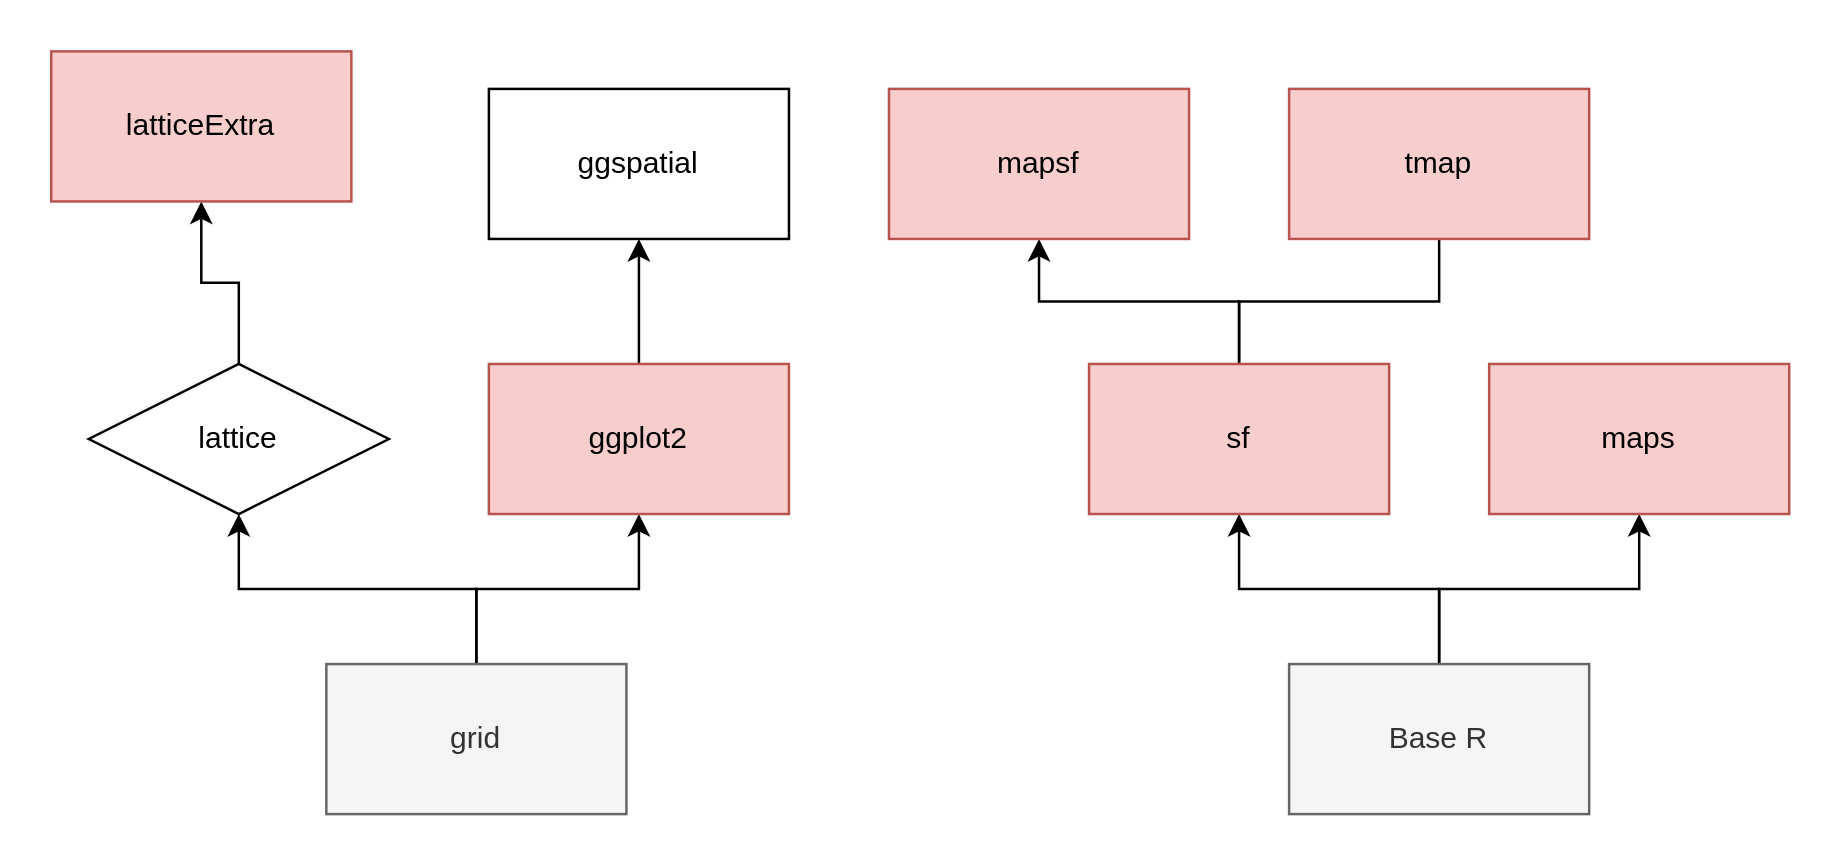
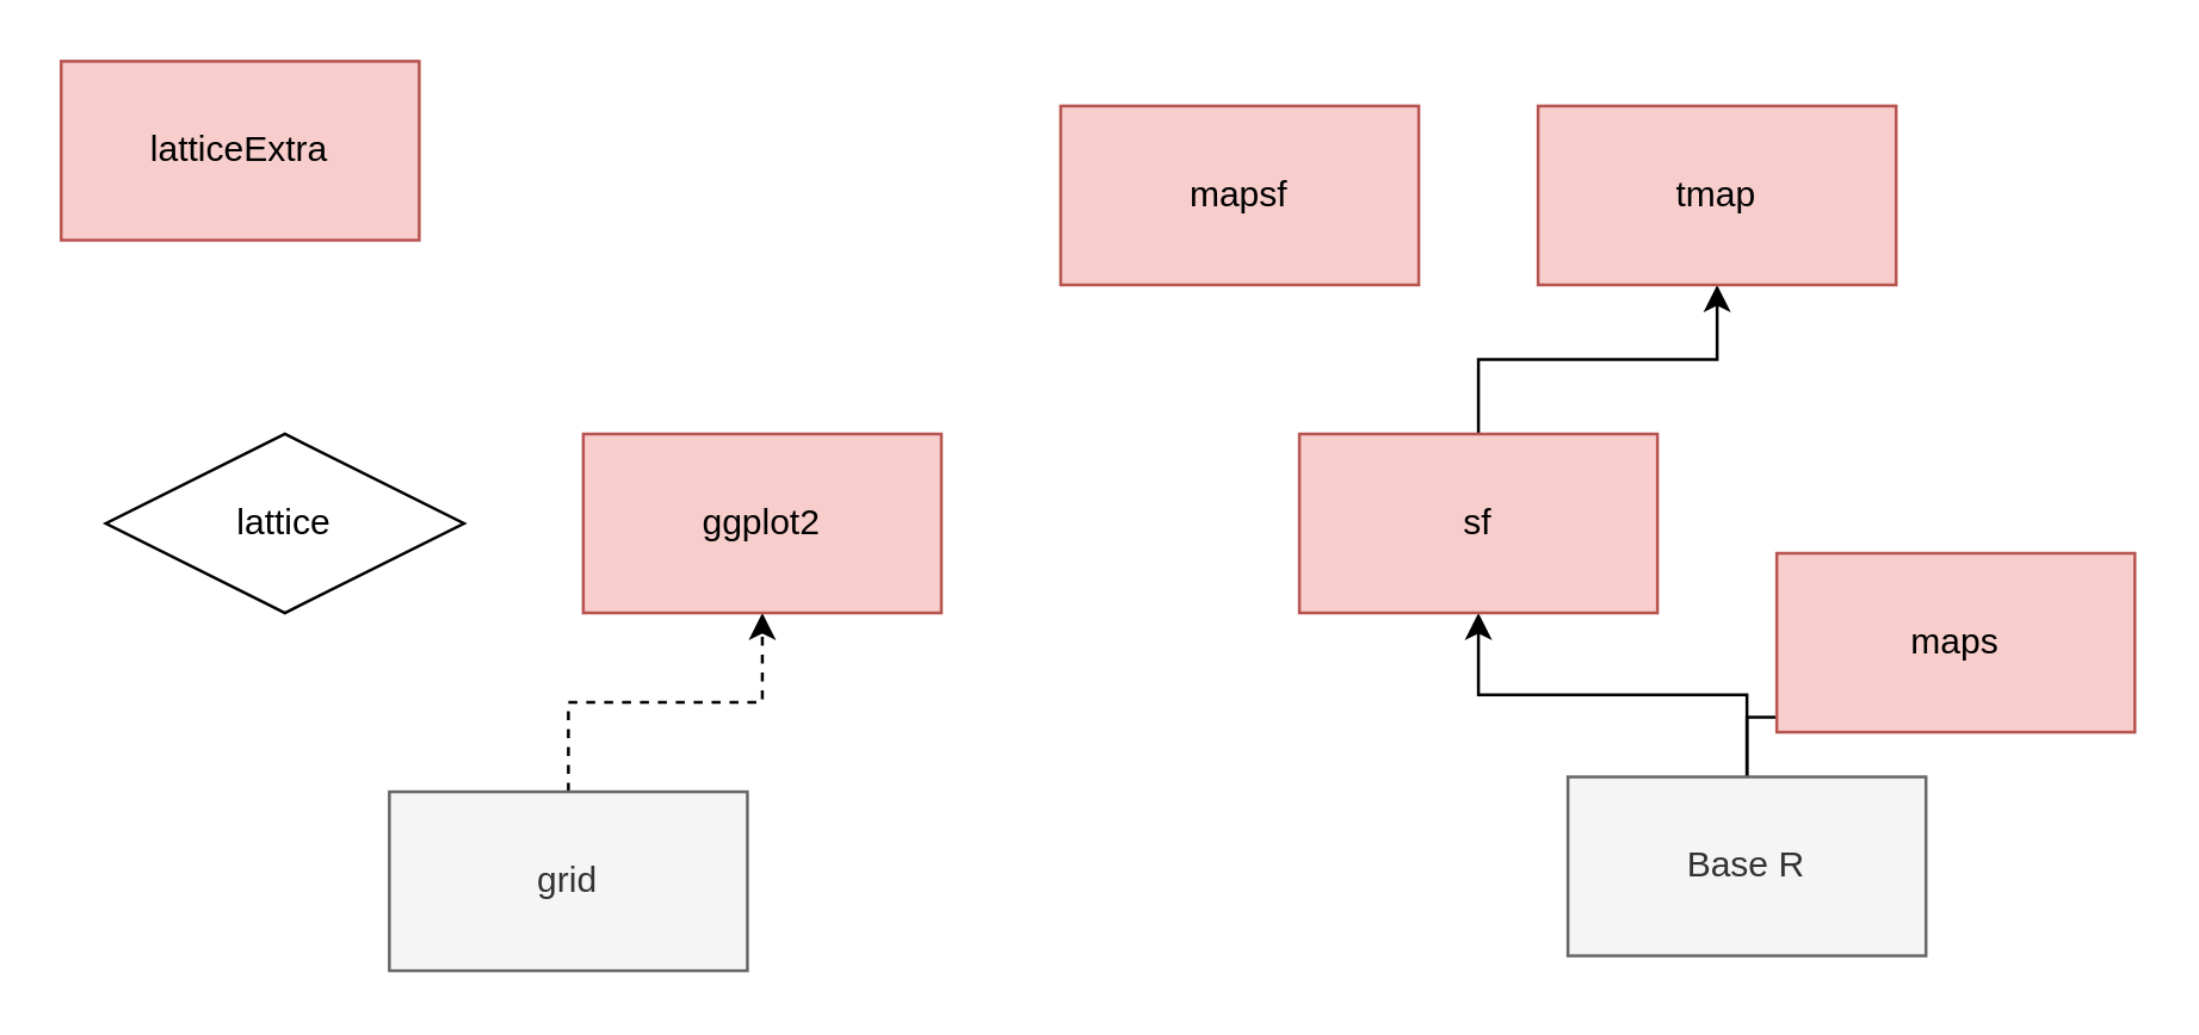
- <mxCell id="19" value="ggspatial" style="whiteSpace=wrap;html=1;rounded=0;" vertex="1" parent="1"><mxGeometry x="195" y="35" width="120" height="60" as="geometry" /></mxCell>
- <mxCell id="14" value="" style="edgeStyle=orthogonalEdgeStyle;rounded=0;orthogonalLoop=1;jettySize=auto;html=1;endArrow=none;" edge="1" parent="1" source="15" target="18"><mxGeometry relative="1" as="geometry" /></mxCell>
+ <mxCell id="14" value="" style="edgeStyle=orthogonalEdgeStyle;rounded=0;orthogonalLoop=1;jettySize=auto;html=1;" edge="1" parent="1" source="15" target="18"><mxGeometry relative="1" as="geometry" /></mxCell>
- <mxCell id="8" value="" style="edgeStyle=orthogonalEdgeStyle;rounded=0;orthogonalLoop=1;jettySize=auto;html=1;" edge="1" parent="1" source="9" target="10"><mxGeometry relative="1" as="geometry" /></mxCell>
- <mxCell id="13" value="" style="edgeStyle=orthogonalEdgeStyle;rounded=0;orthogonalLoop=1;jettySize=auto;html=1;" edge="1" parent="1" source="15" target="17"><mxGeometry relative="1" as="geometry" /></mxCell>
- <mxCell id="11" value="" style="edgeStyle=orthogonalEdgeStyle;rounded=0;orthogonalLoop=1;jettySize=auto;html=1;" edge="1" parent="1" source="12" target="19"><mxGeometry relative="1" as="geometry" /></mxCell>
- <mxCell id="16" value="maps" style="whiteSpace=wrap;html=1;rounded=0;fillColor=#f8cecc;strokeColor=#b85450;" vertex="1" parent="1"><mxGeometry x="595" y="145" width="120" height="60" as="geometry" /></mxCell>
+ <mxCell id="16" value="maps" style="whiteSpace=wrap;html=1;rounded=0;fillColor=#f8cecc;strokeColor=#b85450;" vertex="1" parent="1"><mxGeometry x="595" y="185" width="120" height="60" as="geometry" /></mxCell>
- <mxCell id="5" value="" style="edgeStyle=orthogonalEdgeStyle;rounded=0;orthogonalLoop=1;jettySize=auto;html=1;" edge="1" parent="1" source="7" target="9"><mxGeometry relative="1" as="geometry" /></mxCell>
- <mxCell id="6" value="" style="edgeStyle=orthogonalEdgeStyle;rounded=0;orthogonalLoop=1;jettySize=auto;html=1;" edge="1" parent="1" source="7" target="12"><mxGeometry relative="1" as="geometry" /></mxCell>
+ <mxCell id="6" value="" style="edgeStyle=orthogonalEdgeStyle;rounded=0;orthogonalLoop=1;jettySize=auto;html=1;dashed=1;" edge="1" parent="1" source="7" target="12"><mxGeometry relative="1" as="geometry" /></mxCell>
- <mxCell id="4" value="Base R" style="rounded=0;whiteSpace=wrap;html=1;fillColor=#f5f5f5;fontColor=#333333;strokeColor=#666666;" vertex="1" parent="1"><mxGeometry x="515" y="265" width="120" height="60" as="geometry" /></mxCell>
+ <mxCell id="4" value="Base R" style="rounded=0;whiteSpace=wrap;html=1;fillColor=#f5f5f5;fontColor=#333333;strokeColor=#666666;" vertex="1" parent="1"><mxGeometry x="525" y="260" width="120" height="60" as="geometry" /></mxCell>
